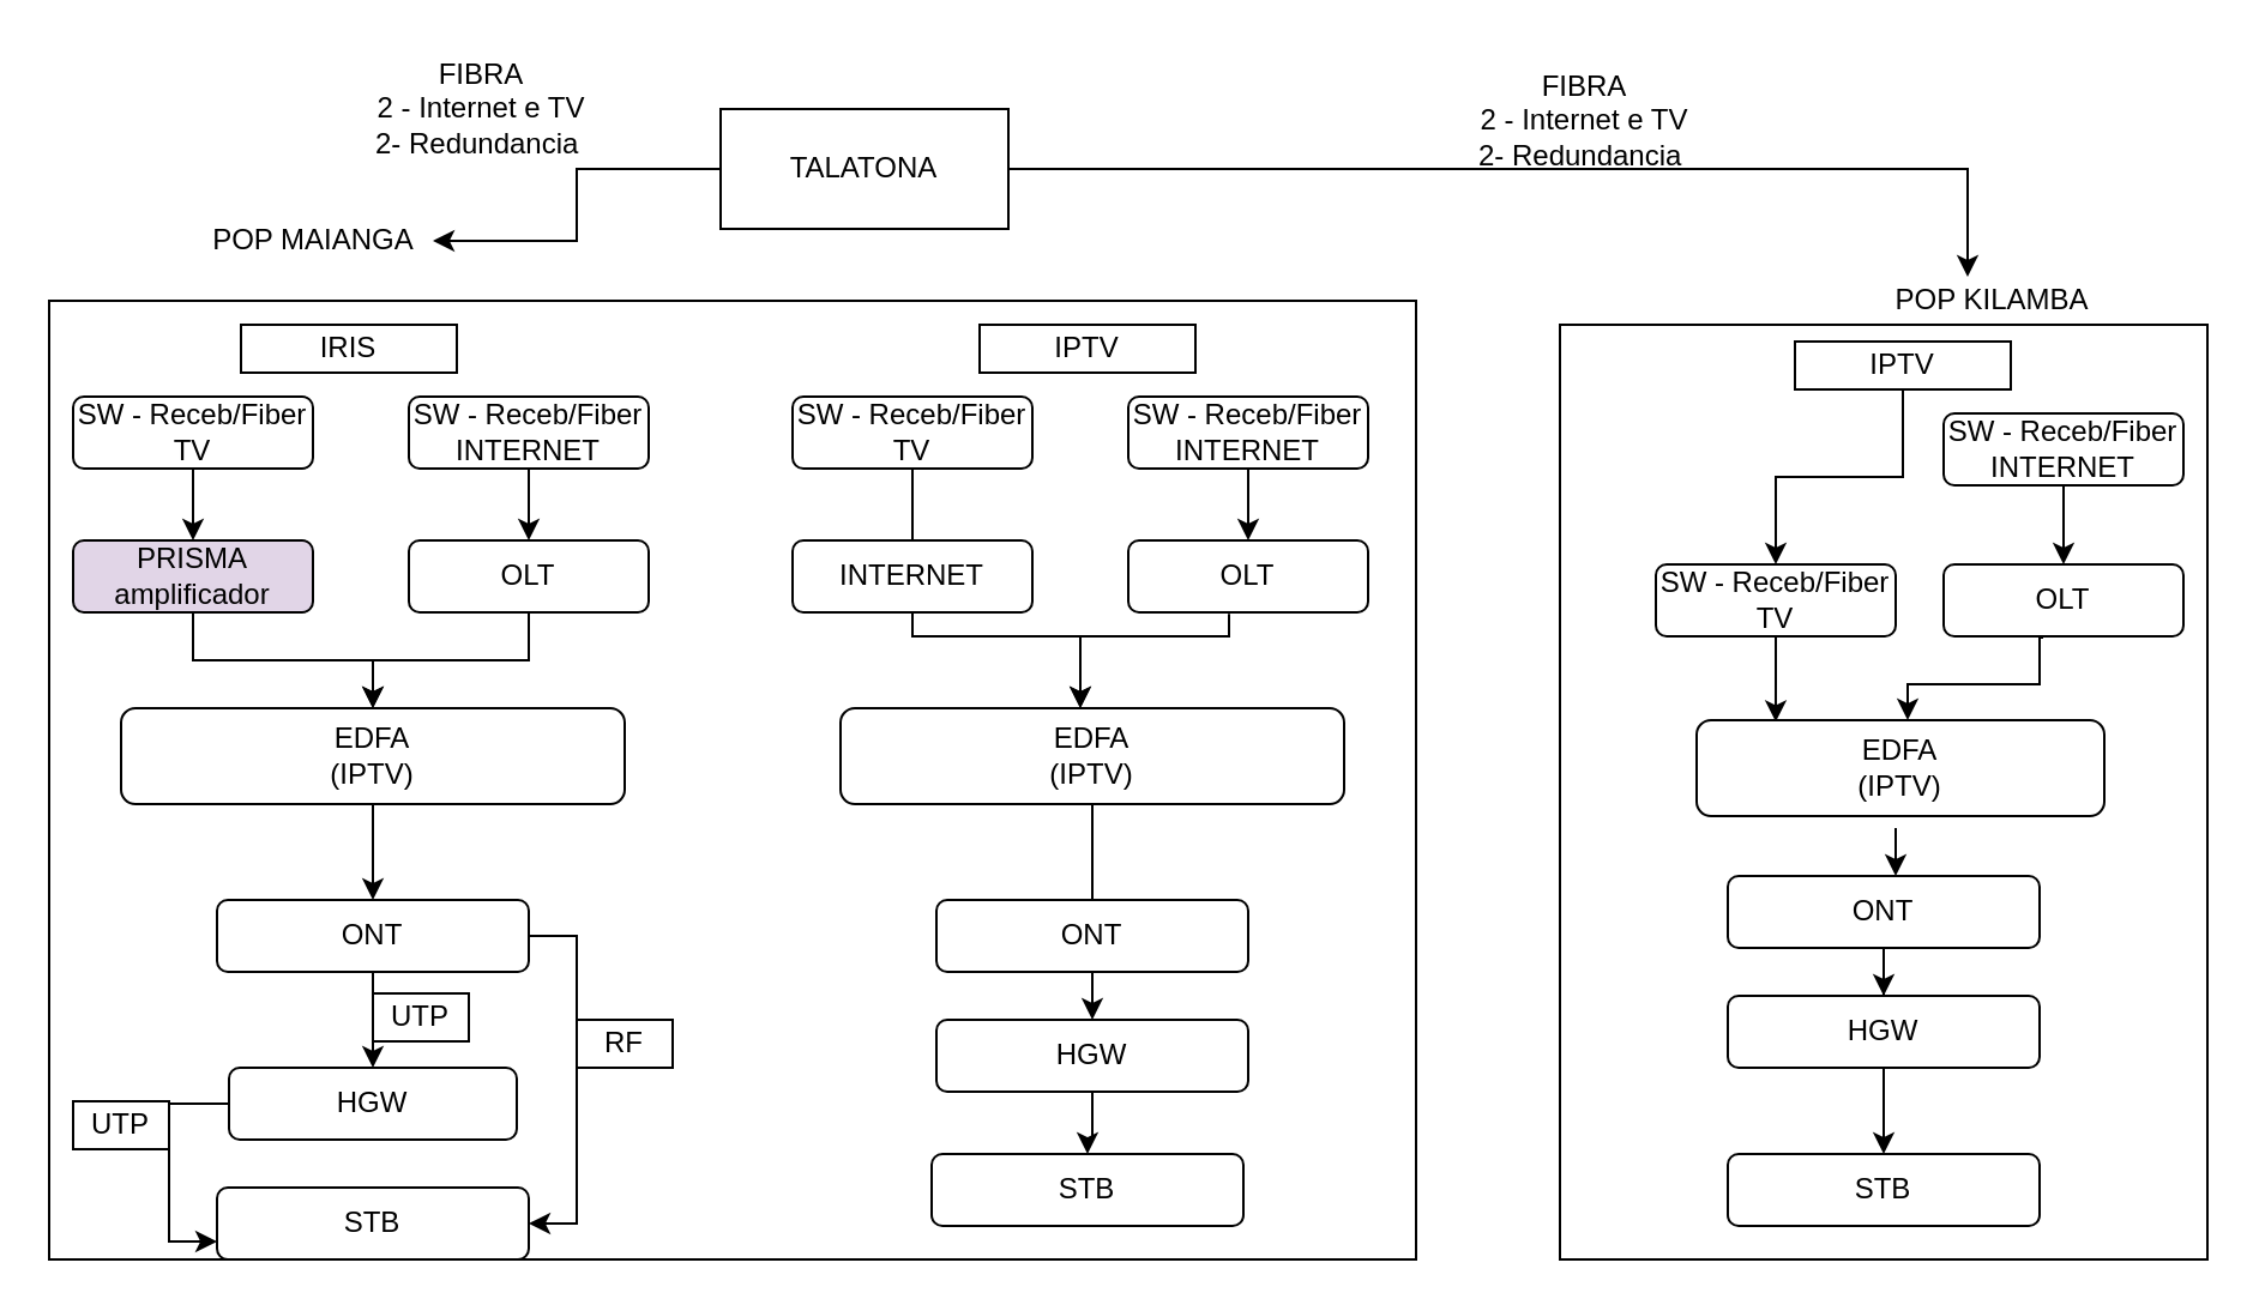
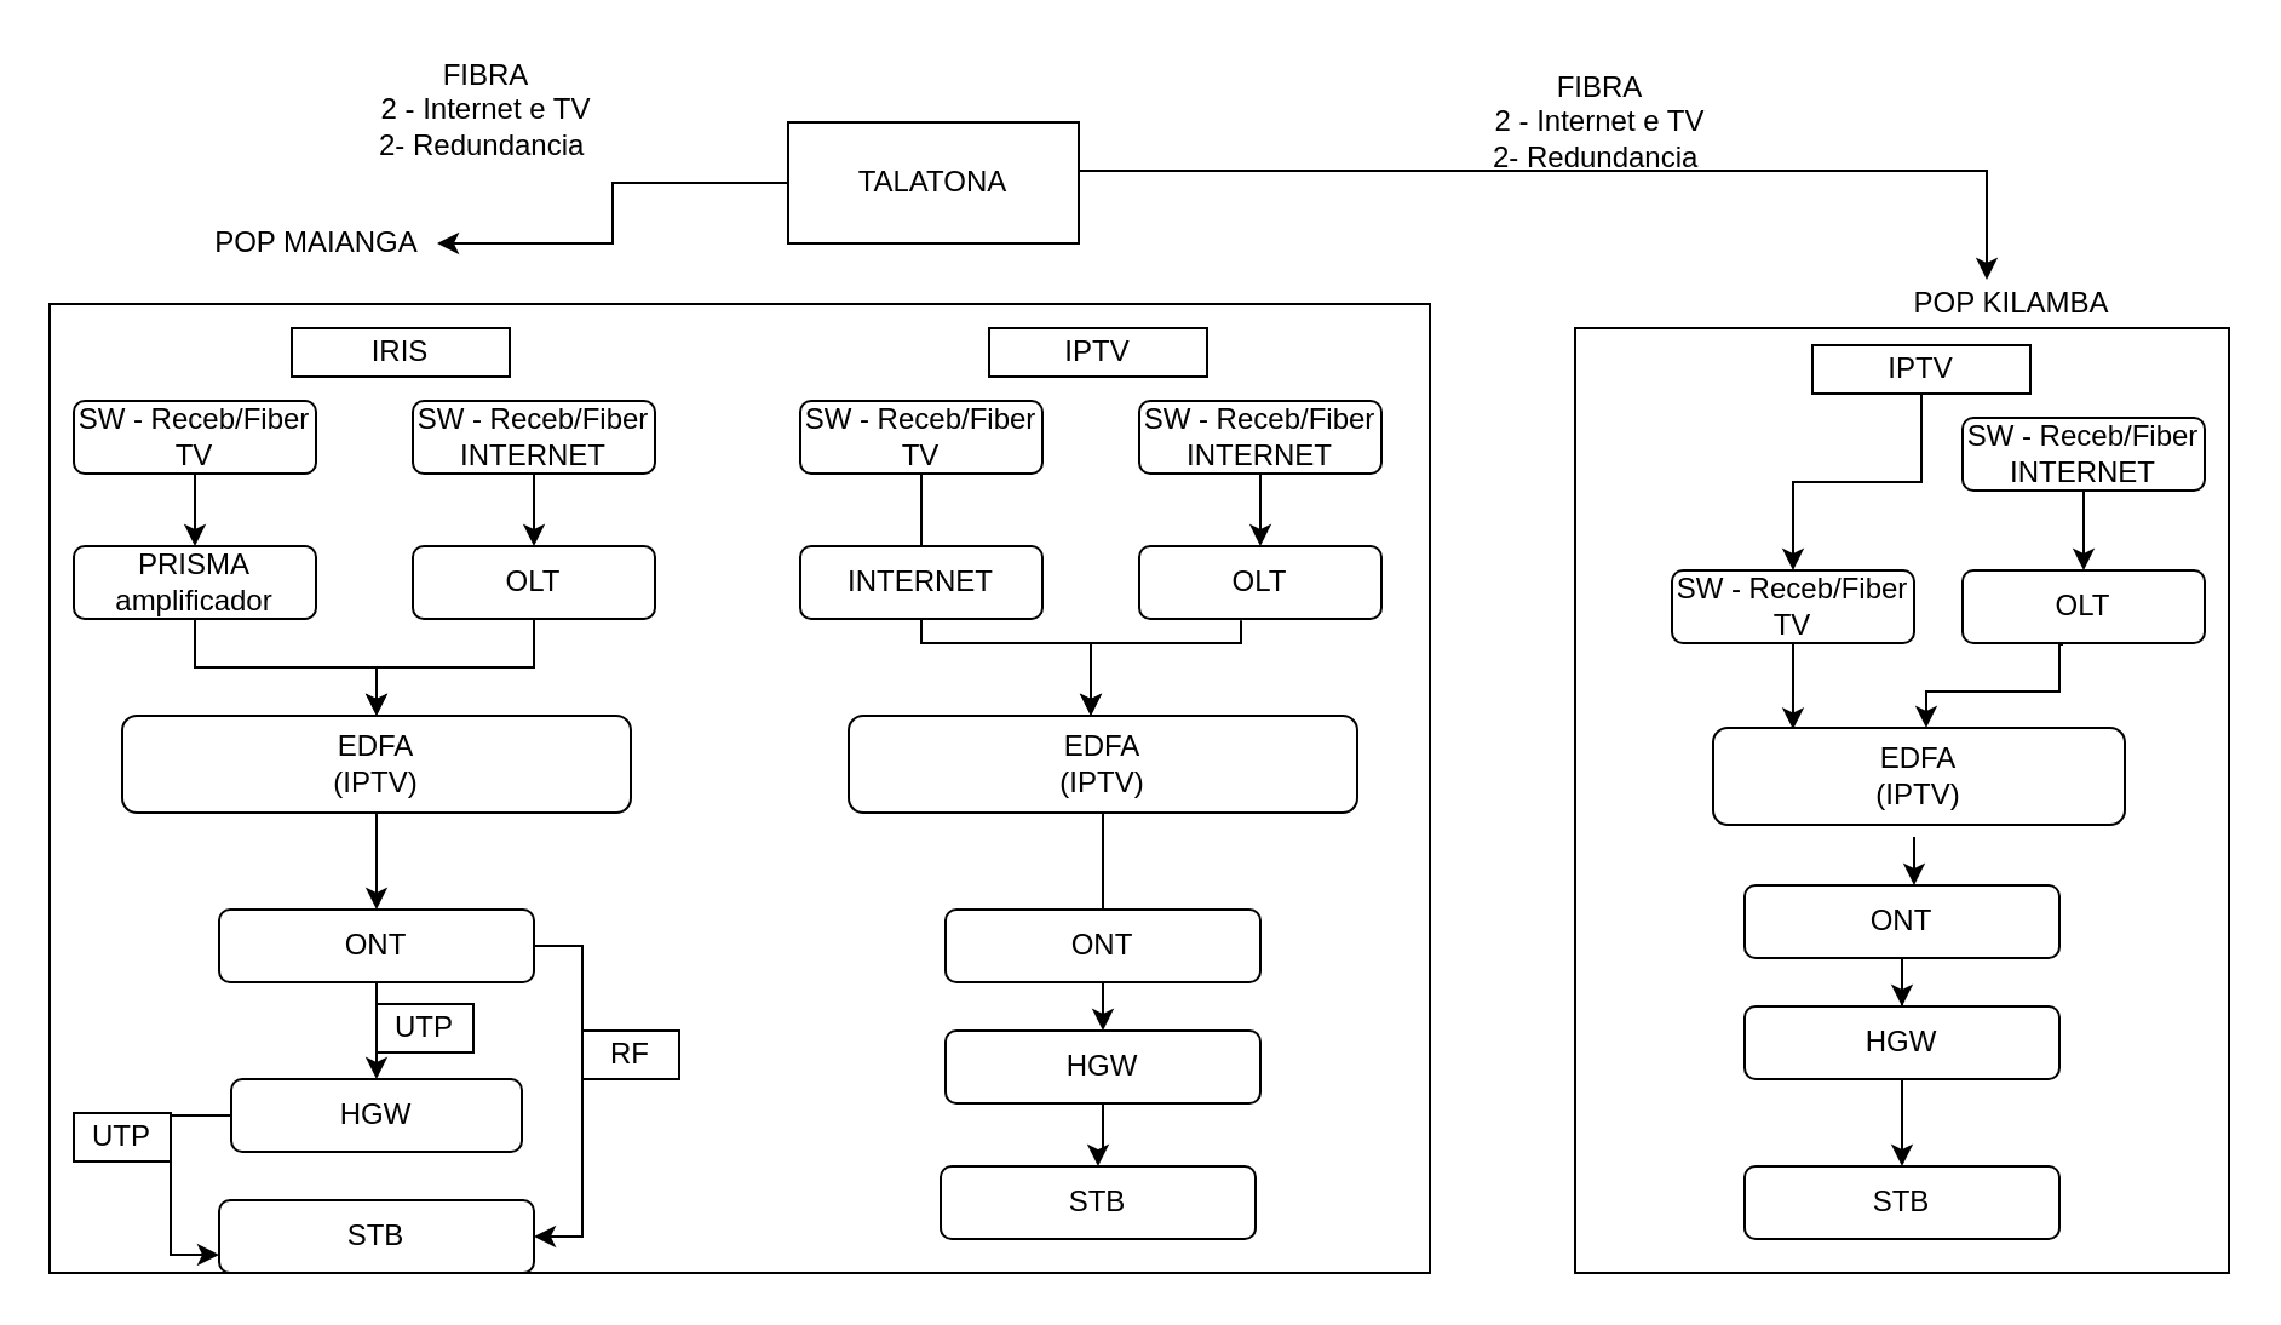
- <mxCell id="4" value="TALATONA" style="whiteSpace=wrap;html=1;" vertex="1" parent="1"><mxGeometry x="300" y="45" width="120" height="50" as="geometry" /></mxCell>
+ <mxCell id="4" value="TALATONA" style="whiteSpace=wrap;html=1;" vertex="1" parent="1"><mxGeometry x="325" y="50" width="120" height="50" as="geometry" /></mxCell>
- <mxCell id="43" value="IRIS" style="whiteSpace=wrap;html=1;" vertex="1" parent="1"><mxGeometry x="100" y="135" width="90" height="20" as="geometry" /></mxCell>
+ <mxCell id="43" value="IRIS" style="whiteSpace=wrap;html=1;" vertex="1" parent="1"><mxGeometry x="120" y="135" width="90" height="20" as="geometry" /></mxCell>
- <mxCell id="14" value="PRISMA&lt;br&gt;amplificador" style="rounded=1;whiteSpace=wrap;html=1;fillColor=#e1d5e7;" vertex="1" parent="1"><mxGeometry x="30" y="225" width="100" height="30" as="geometry" /></mxCell>
+ <mxCell id="14" value="PRISMA&lt;br&gt;amplificador" style="rounded=1;whiteSpace=wrap;html=1;" vertex="1" parent="1"><mxGeometry x="30" y="225" width="100" height="30" as="geometry" /></mxCell>
